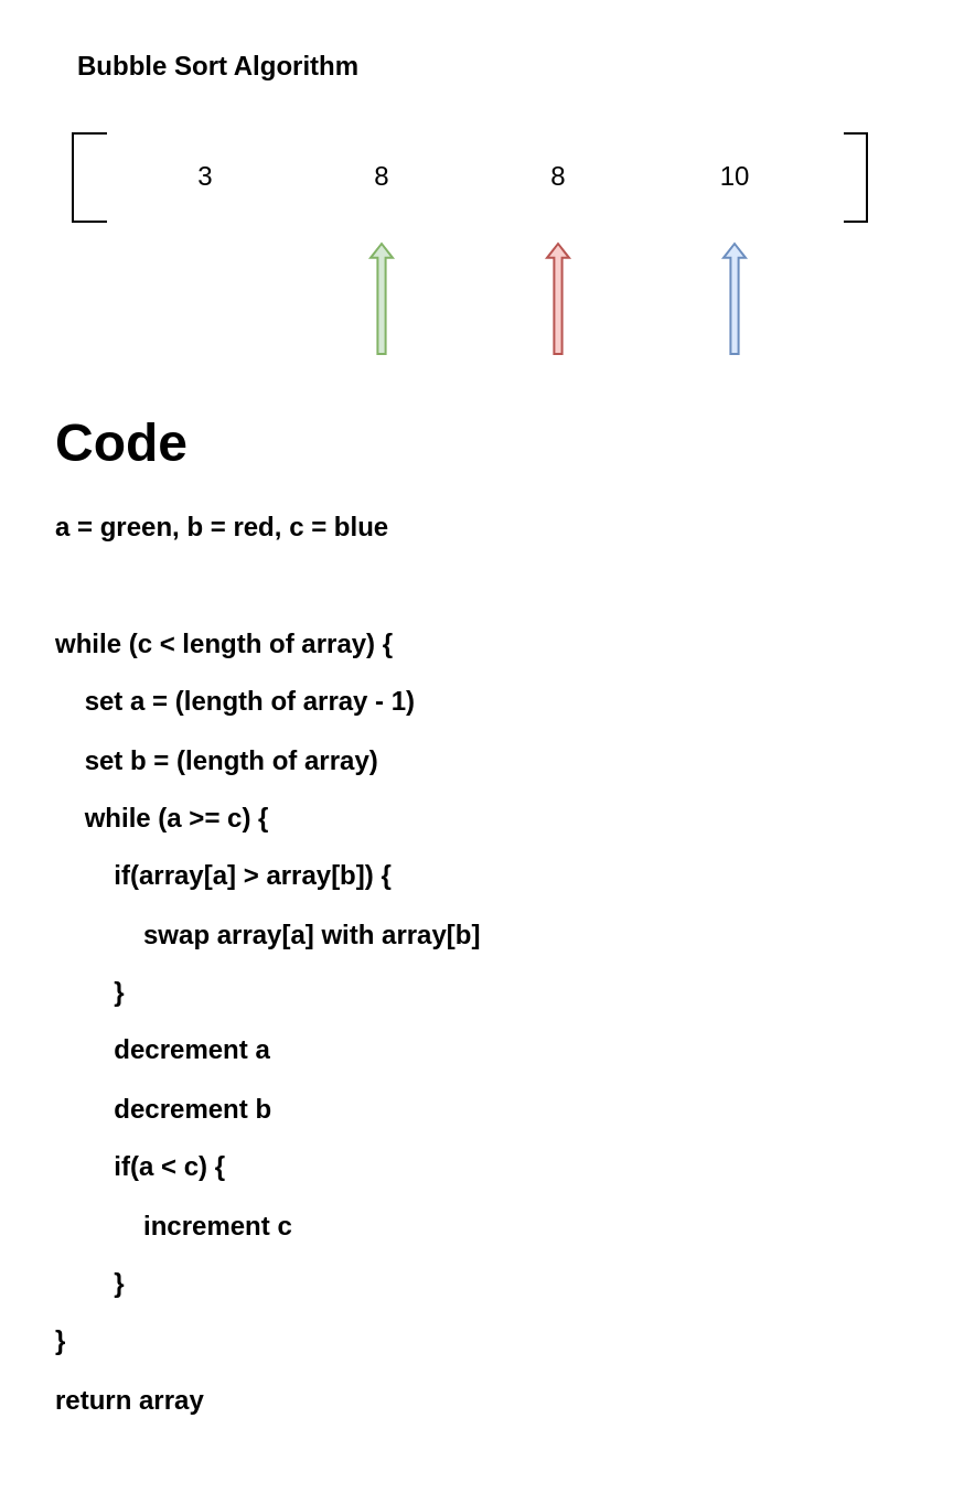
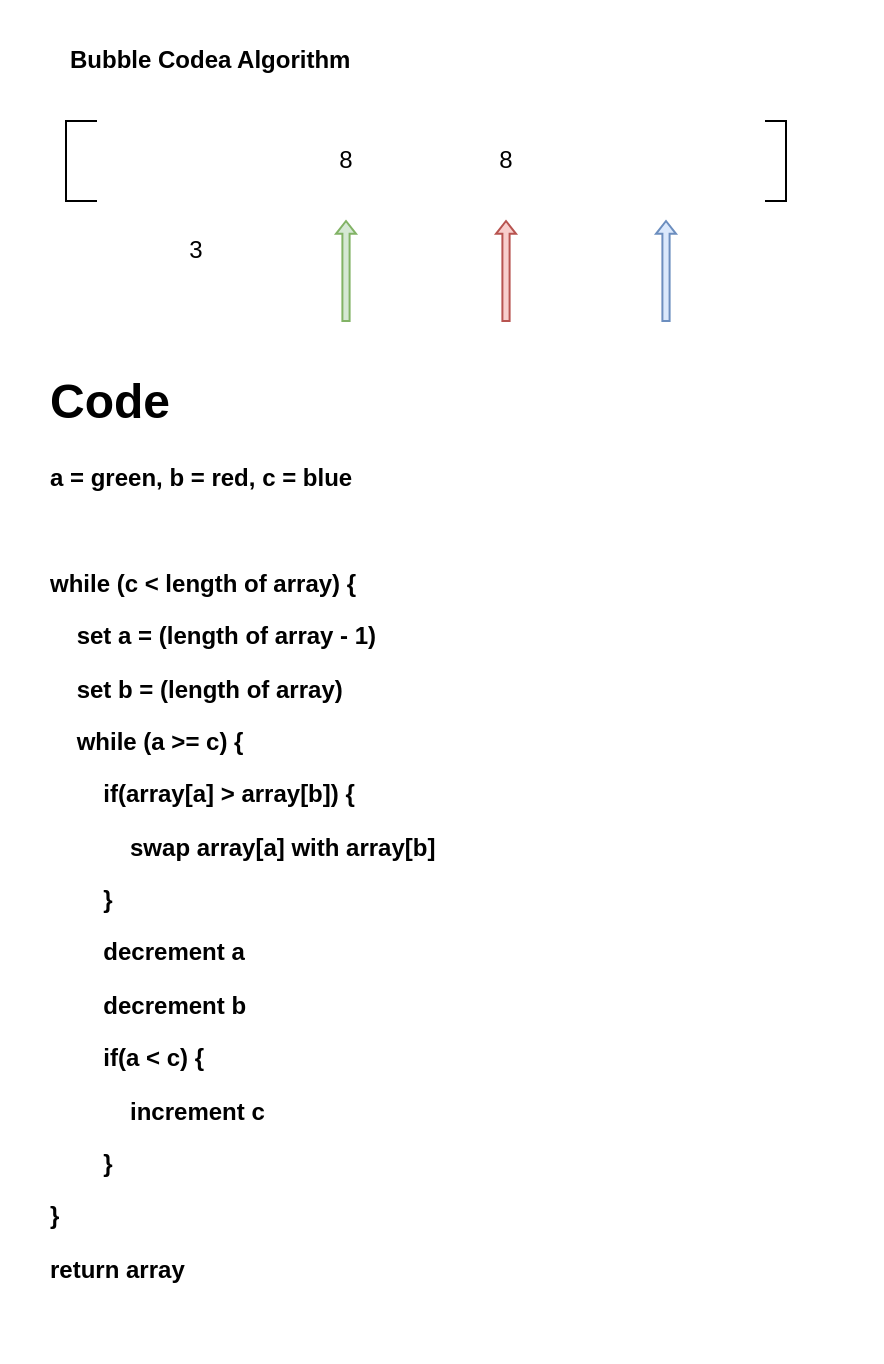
- <mxCell id="12" value="Bubble Sort Algorithm" style="text;html=1;strokeColor=none;fillColor=none;align=left;verticalAlign=middle;whiteSpace=wrap;rounded=0;fontStyle=1" parent="2" vertex="1"><mxGeometry x="12.5" width="240" height="20" as="geometry" /></mxCell>
+ <mxCell id="12" value="Bubble Codea Algorithm" style="text;html=1;strokeColor=none;fillColor=none;align=left;verticalAlign=middle;whiteSpace=wrap;rounded=0;fontStyle=1" parent="2" vertex="1"><mxGeometry x="12.5" width="240" height="20" as="geometry" /></mxCell>
- <mxCell id="10" value="3" style="text;html=1;strokeColor=none;fillColor=none;align=center;verticalAlign=middle;whiteSpace=wrap;rounded=0;" parent="2" vertex="1"><mxGeometry x="52.5" y="50" width="40" height="20" as="geometry" /></mxCell>
+ <mxCell id="10" value="3" style="text;html=1;strokeColor=none;fillColor=none;align=center;verticalAlign=middle;whiteSpace=wrap;rounded=0;" parent="2" vertex="1"><mxGeometry x="57.5" y="95" width="40" height="20" as="geometry" /></mxCell>
- <mxCell id="7" value="10" style="text;html=1;strokeColor=none;fillColor=none;align=center;verticalAlign=middle;whiteSpace=wrap;rounded=0;" parent="2" vertex="1"><mxGeometry x="292.5" y="50" width="40" height="20" as="geometry" /></mxCell>
